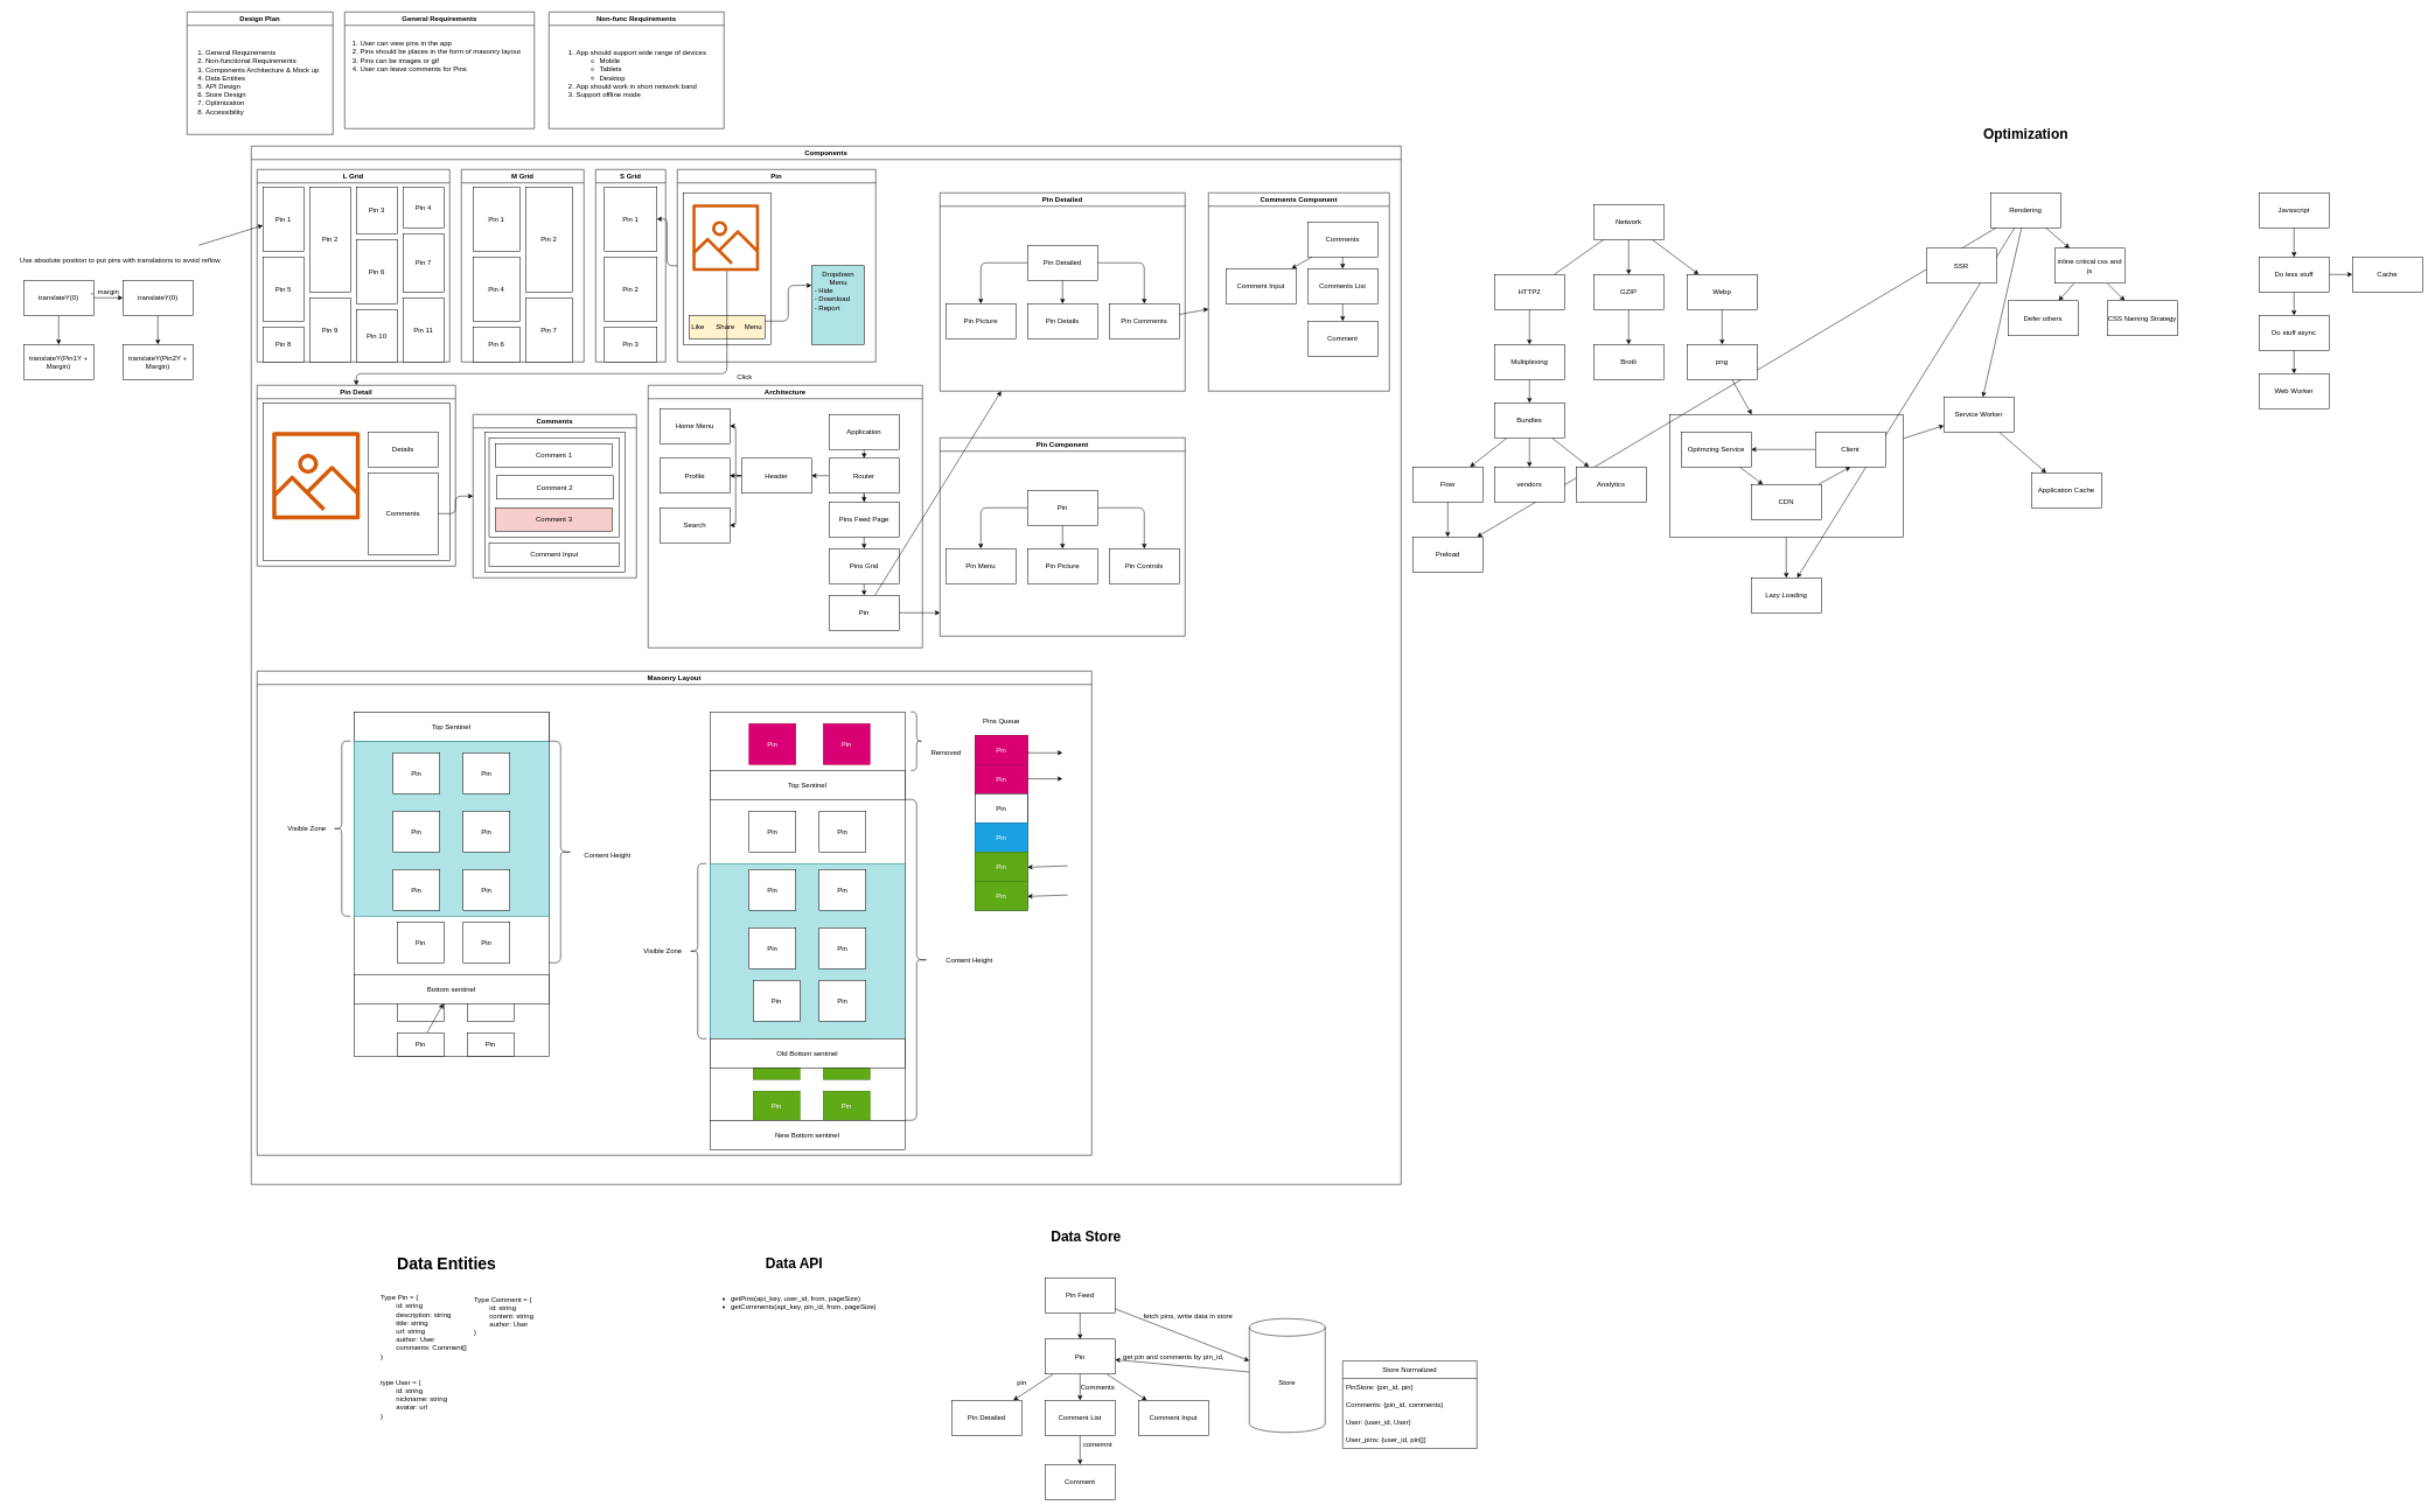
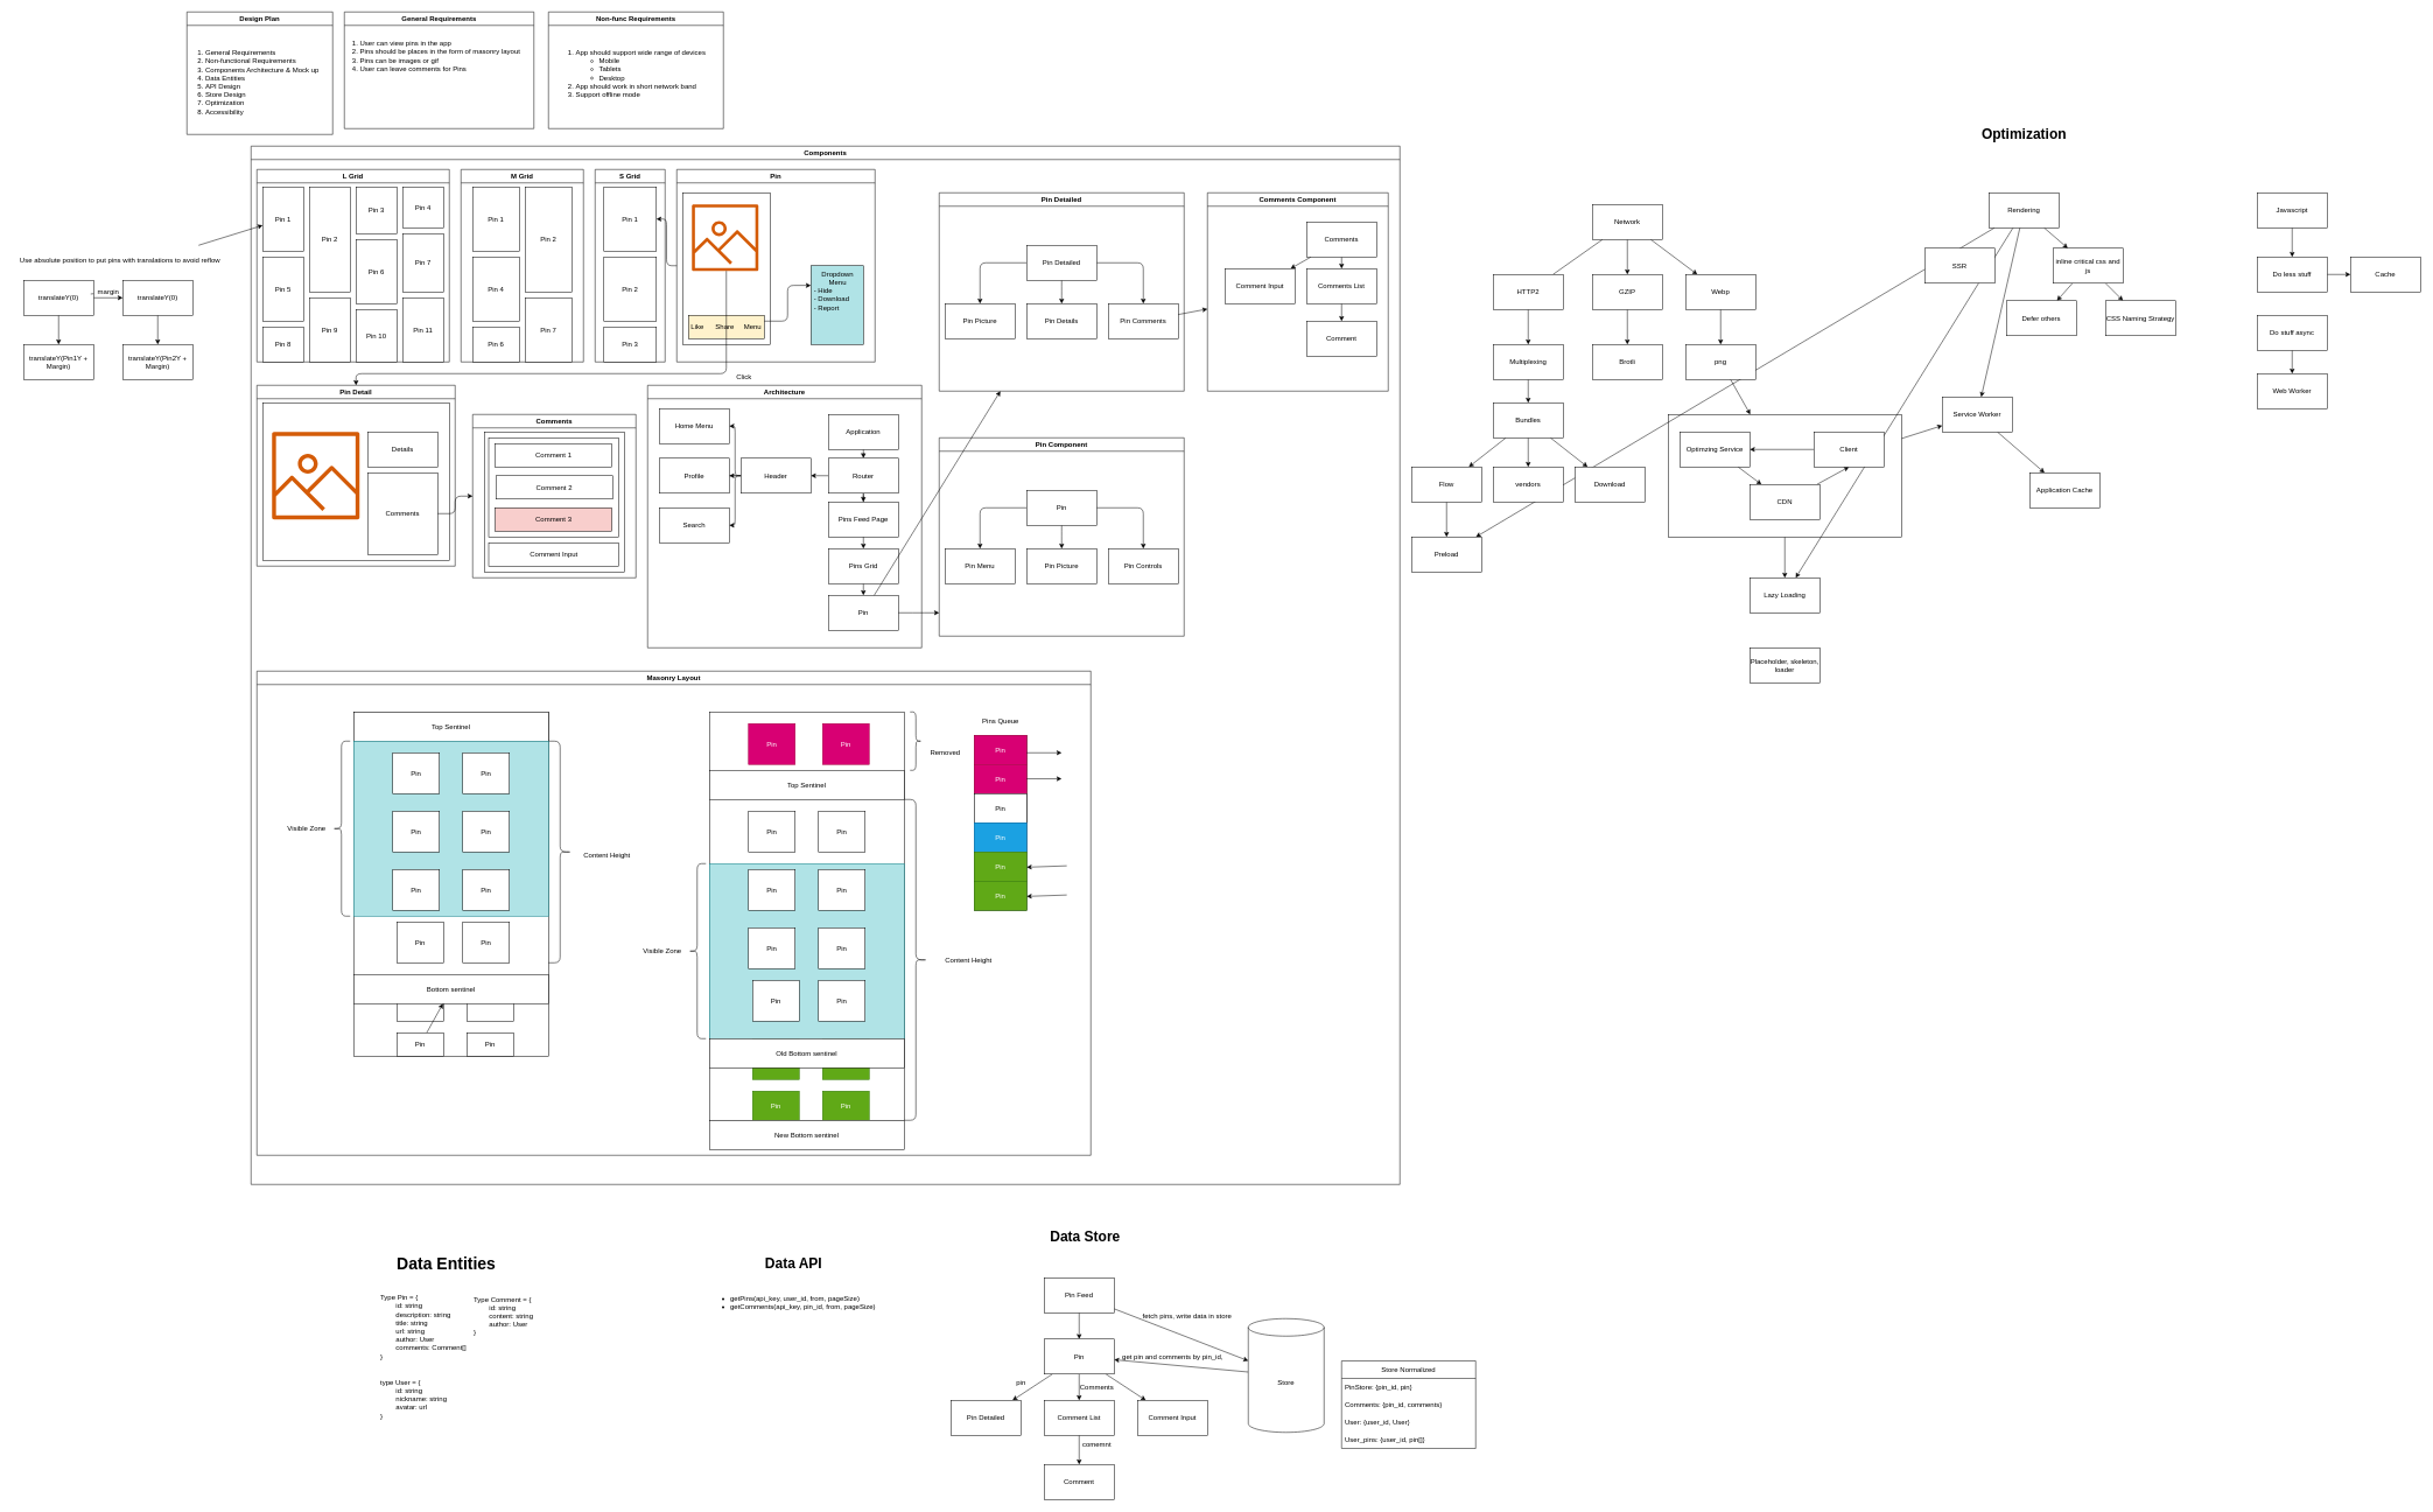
- <mxCell id="252" style="edgeStyle=none;html=1;fontSize=12;startArrow=none;startFill=0;endArrow=classic;endFill=1;" edge="1" parent="1" source="254" target="256"><mxGeometry relative="1" as="geometry" /></mxCell>
- <mxCell id="232" value="Analytics" style="whiteSpace=wrap;html=1;strokeColor=default;fontSize=12;fillColor=default;" vertex="1" parent="1"><mxGeometry x="2700" y="800" width="120" height="60" as="geometry" /></mxCell>
+ <mxCell id="232" value="Download" style="whiteSpace=wrap;html=1;strokeColor=default;fontSize=12;fillColor=default;" vertex="1" parent="1"><mxGeometry x="2700" y="800" width="120" height="60" as="geometry" /></mxCell>
+ <mxCell id="245" value="Placeholder, skeleton, loader" style="whiteSpace=wrap;html=1;strokeColor=default;fontSize=12;fillColor=default;" vertex="1" parent="1"><mxGeometry x="3000" y="1110" width="120" height="60" as="geometry" /></mxCell>
